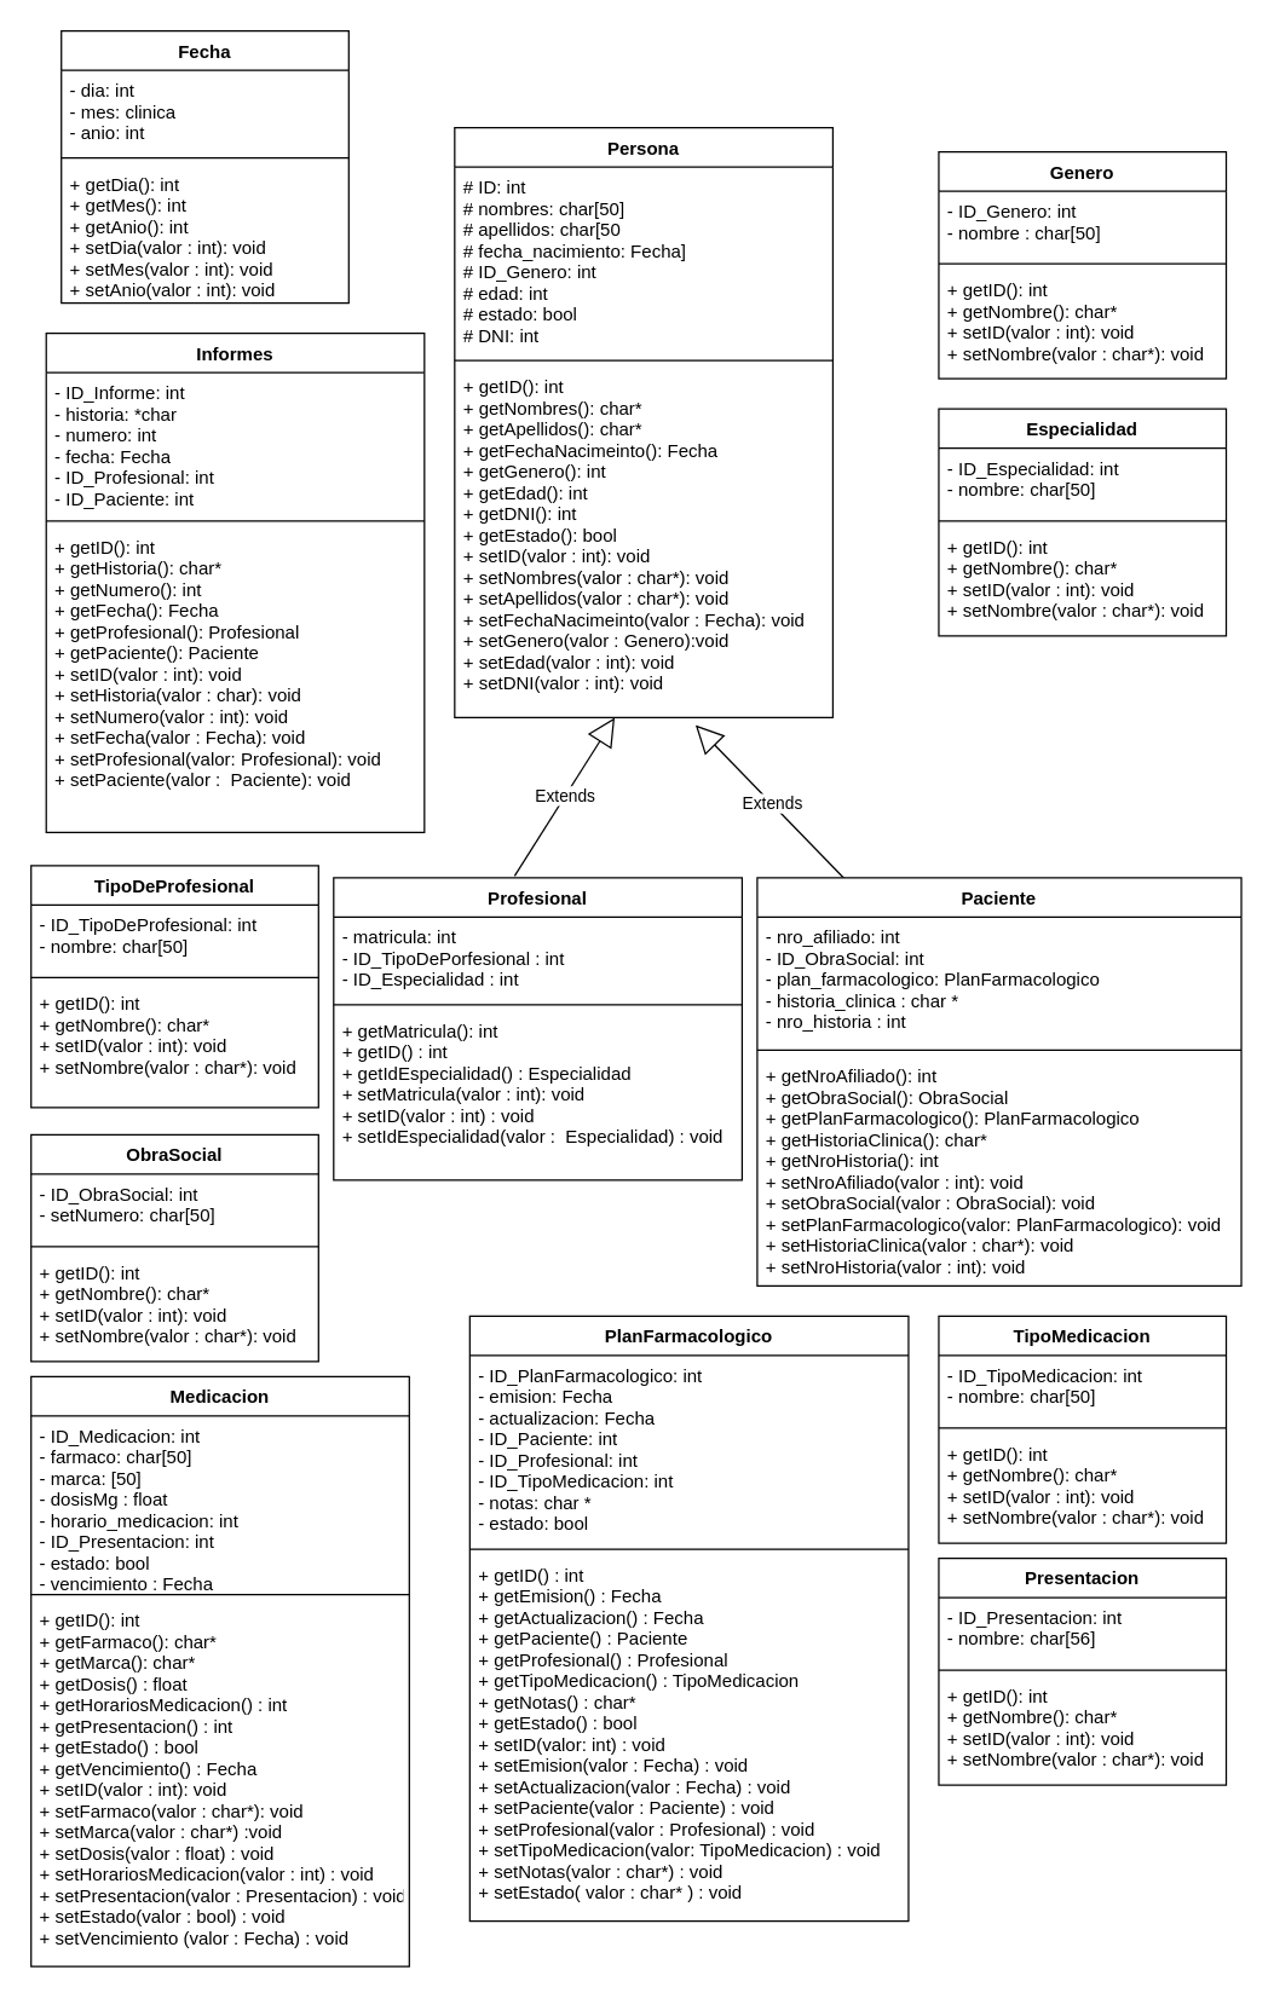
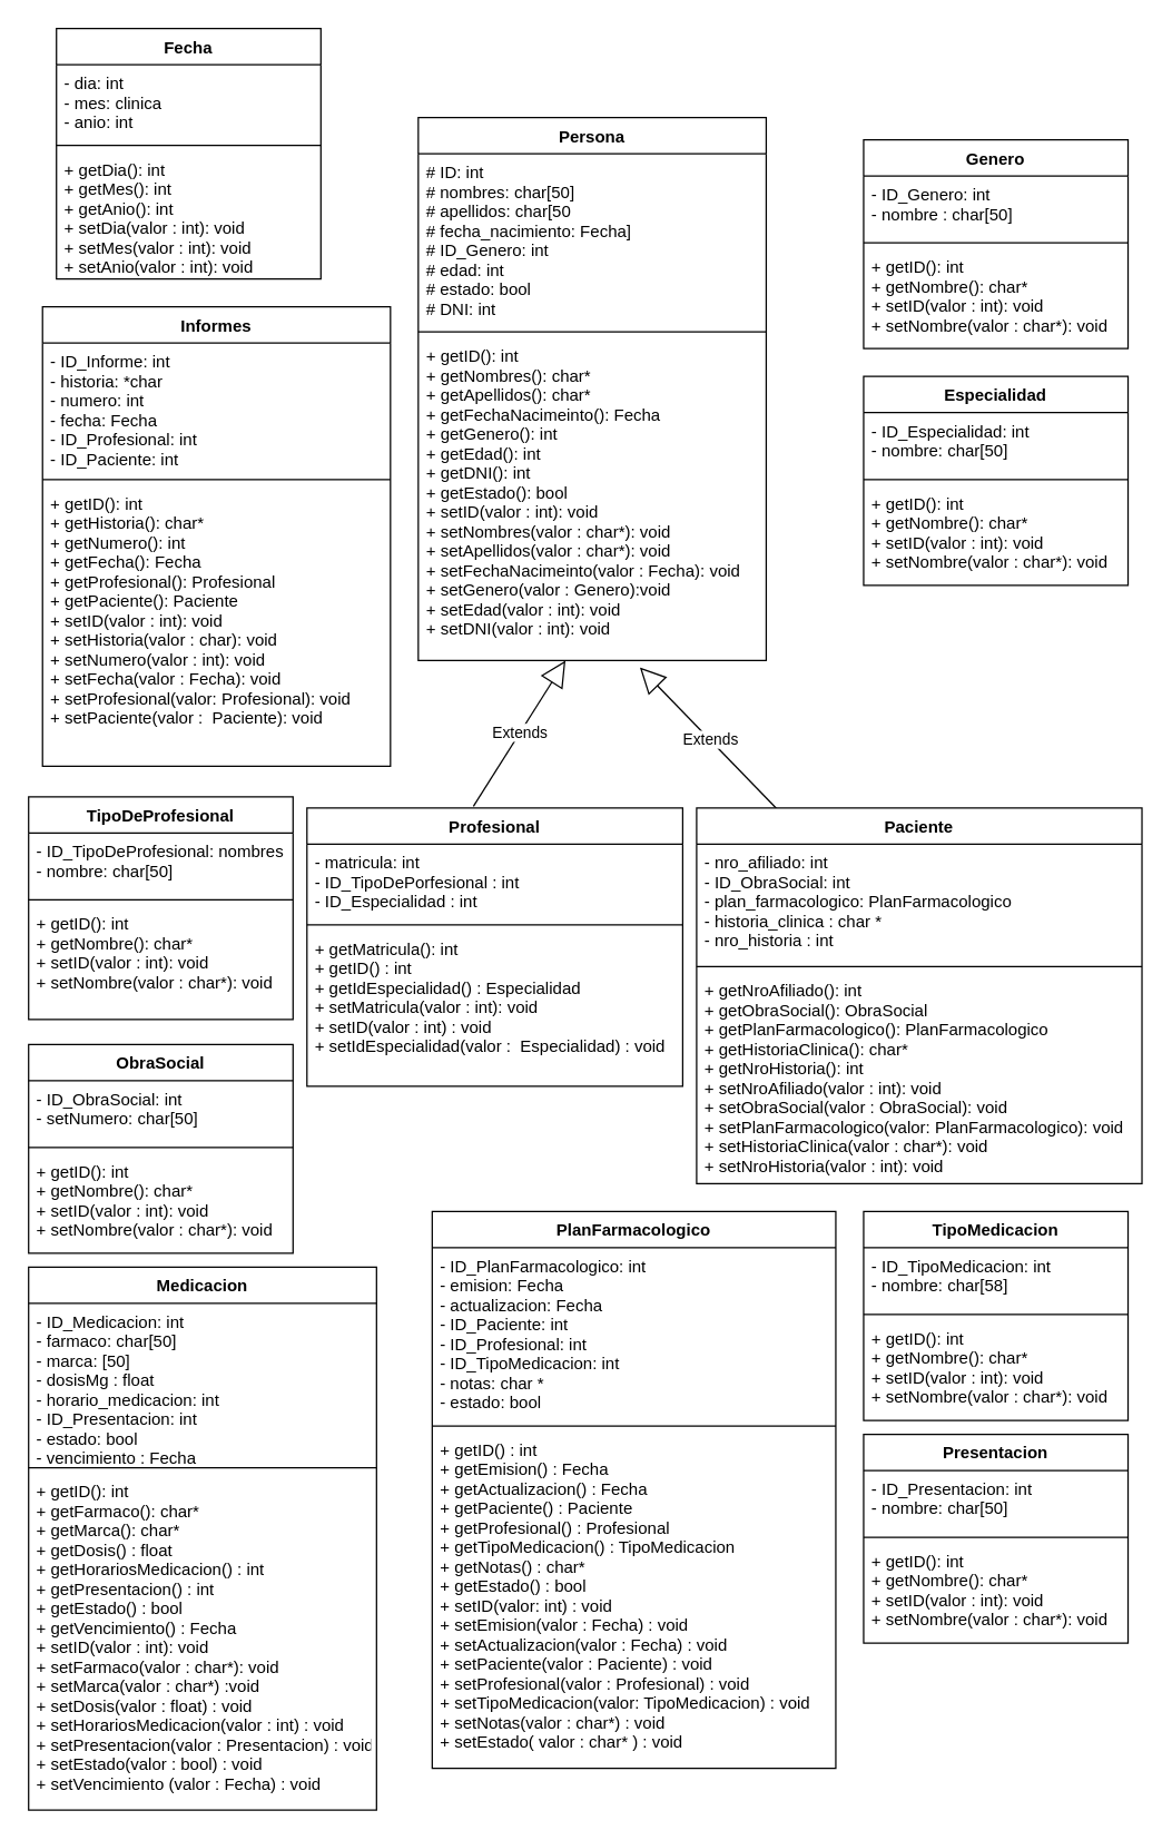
- <mxCell id="29" value="- ID_TipoDeProfesional: int&#10;- nombre: char[50]&#10;" style="text;strokeColor=none;fillColor=none;align=left;verticalAlign=top;spacingLeft=4;spacingRight=4;overflow=hidden;rotatable=0;points=[[0,0.5],[1,0.5]];portConstraint=eastwest;" vertex="1" parent="28"><mxGeometry y="26" width="190" height="44" as="geometry" /></mxCell>
+ <mxCell id="29" value="- ID_TipoDeProfesional: nombres&#10;- nombre: char[50]&#10;" style="text;strokeColor=none;fillColor=none;align=left;verticalAlign=top;spacingLeft=4;spacingRight=4;overflow=hidden;rotatable=0;points=[[0,0.5],[1,0.5]];portConstraint=eastwest;" vertex="1" parent="28"><mxGeometry y="26" width="190" height="44" as="geometry" /></mxCell>
- <mxCell id="49" value="- ID_TipoMedicacion: int&#10;- nombre: char[50]&#10;&#10;" style="text;strokeColor=none;fillColor=none;align=left;verticalAlign=top;spacingLeft=4;spacingRight=4;overflow=hidden;rotatable=0;points=[[0,0.5],[1,0.5]];portConstraint=eastwest;" vertex="1" parent="48"><mxGeometry y="26" width="190" height="44" as="geometry" /></mxCell>
+ <mxCell id="49" value="- ID_TipoMedicacion: int&#10;- nombre: char[58]&#10;&#10;" style="text;strokeColor=none;fillColor=none;align=left;verticalAlign=top;spacingLeft=4;spacingRight=4;overflow=hidden;rotatable=0;points=[[0,0.5],[1,0.5]];portConstraint=eastwest;" vertex="1" parent="48"><mxGeometry y="26" width="190" height="44" as="geometry" /></mxCell>
- <mxCell id="45" value="- ID_Presentacion: int&#10;- nombre: char[56]&#10;&#10;" style="text;strokeColor=none;fillColor=none;align=left;verticalAlign=top;spacingLeft=4;spacingRight=4;overflow=hidden;rotatable=0;points=[[0,0.5],[1,0.5]];portConstraint=eastwest;" vertex="1" parent="44"><mxGeometry y="26" width="190" height="44" as="geometry" /></mxCell>
+ <mxCell id="45" value="- ID_Presentacion: int&#10;- nombre: char[50]&#10;&#10;" style="text;strokeColor=none;fillColor=none;align=left;verticalAlign=top;spacingLeft=4;spacingRight=4;overflow=hidden;rotatable=0;points=[[0,0.5],[1,0.5]];portConstraint=eastwest;" vertex="1" parent="44"><mxGeometry y="26" width="190" height="44" as="geometry" /></mxCell>
